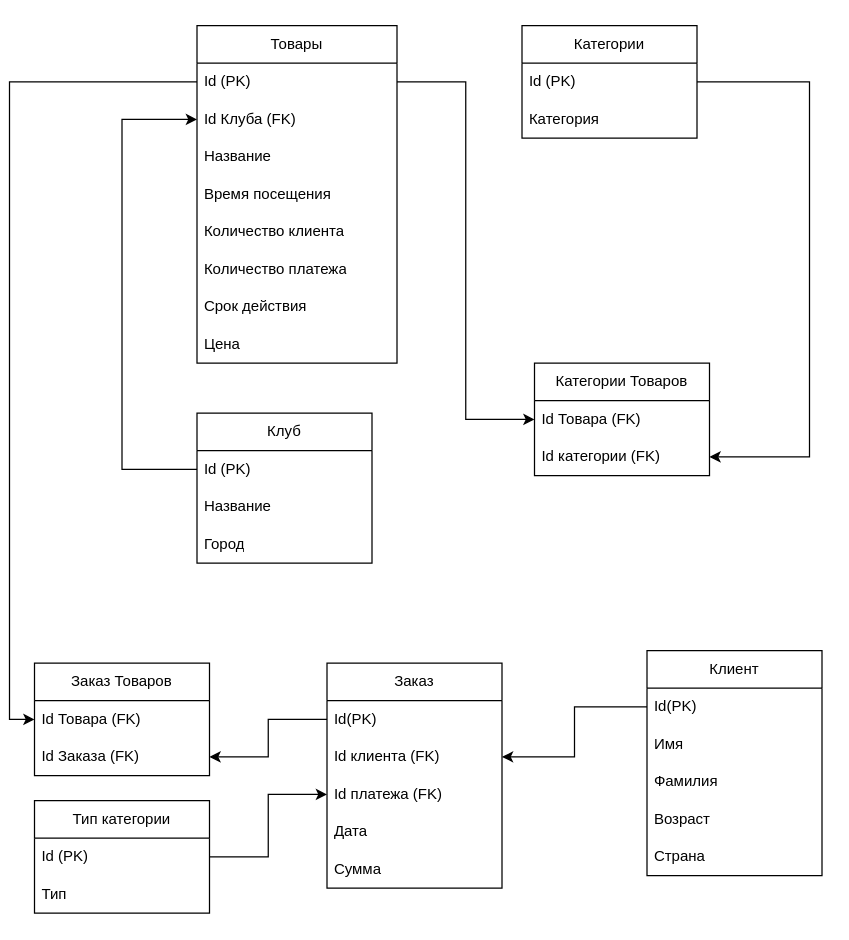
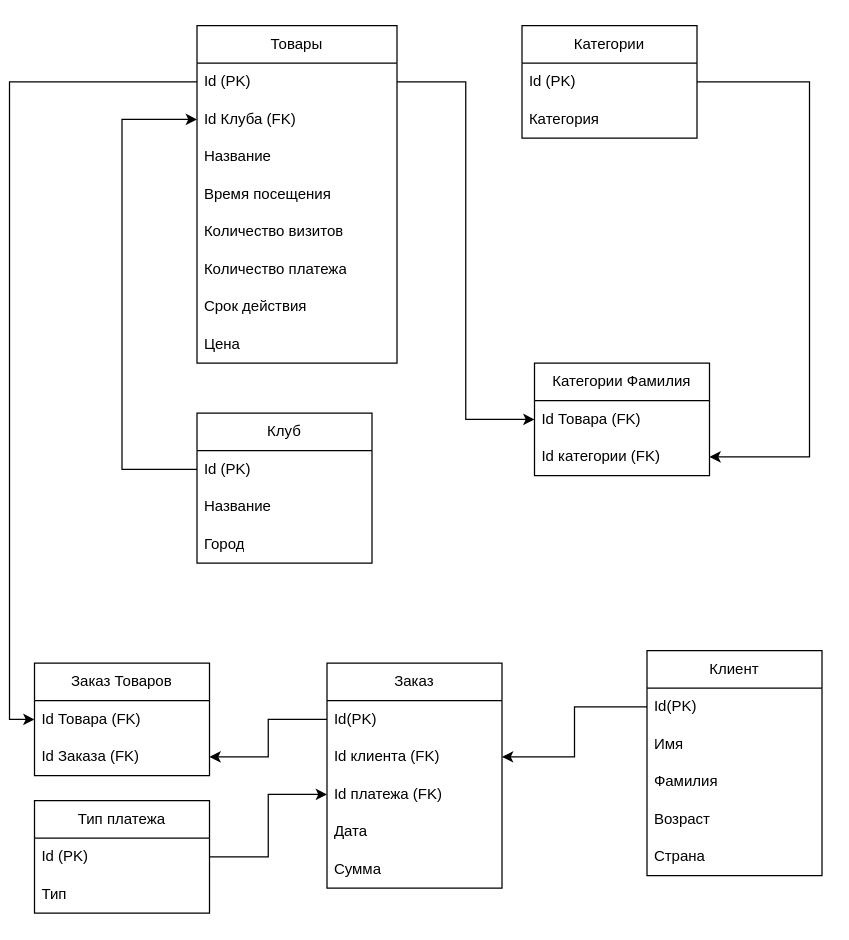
- <mxCell id="7" value="Количество клиента" style="text;strokeColor=none;fillColor=none;align=left;verticalAlign=middle;spacingLeft=4;spacingRight=4;overflow=hidden;points=[[0,0.5],[1,0.5]];portConstraint=eastwest;rotatable=0;whiteSpace=wrap;html=1;" parent="2" vertex="1"><mxGeometry y="150" width="160" height="30" as="geometry" /></mxCell>
+ <mxCell id="7" value="Количество визитов" style="text;strokeColor=none;fillColor=none;align=left;verticalAlign=middle;spacingLeft=4;spacingRight=4;overflow=hidden;points=[[0,0.5],[1,0.5]];portConstraint=eastwest;rotatable=0;whiteSpace=wrap;html=1;" parent="2" vertex="1"><mxGeometry y="150" width="160" height="30" as="geometry" /></mxCell>
- <mxCell id="14" value="Категории Товаров" style="swimlane;fontStyle=0;childLayout=stackLayout;horizontal=1;startSize=30;horizontalStack=0;resizeParent=1;resizeParentMax=0;resizeLast=0;collapsible=1;marginBottom=0;whiteSpace=wrap;html=1;" parent="1" vertex="1"><mxGeometry x="420" y="290" width="140" height="90" as="geometry" /></mxCell>
+ <mxCell id="14" value="Категории Фамилия" style="swimlane;fontStyle=0;childLayout=stackLayout;horizontal=1;startSize=30;horizontalStack=0;resizeParent=1;resizeParentMax=0;resizeLast=0;collapsible=1;marginBottom=0;whiteSpace=wrap;html=1;" parent="1" vertex="1"><mxGeometry x="420" y="290" width="140" height="90" as="geometry" /></mxCell>
- <mxCell id="34" value="Тип категории" style="swimlane;fontStyle=0;childLayout=stackLayout;horizontal=1;startSize=30;horizontalStack=0;resizeParent=1;resizeParentMax=0;resizeLast=0;collapsible=1;marginBottom=0;whiteSpace=wrap;html=1;" parent="1" vertex="1"><mxGeometry x="20" y="640" width="140" height="90" as="geometry" /></mxCell>
+ <mxCell id="34" value="Тип платежа" style="swimlane;fontStyle=0;childLayout=stackLayout;horizontal=1;startSize=30;horizontalStack=0;resizeParent=1;resizeParentMax=0;resizeLast=0;collapsible=1;marginBottom=0;whiteSpace=wrap;html=1;" parent="1" vertex="1"><mxGeometry x="20" y="640" width="140" height="90" as="geometry" /></mxCell>
